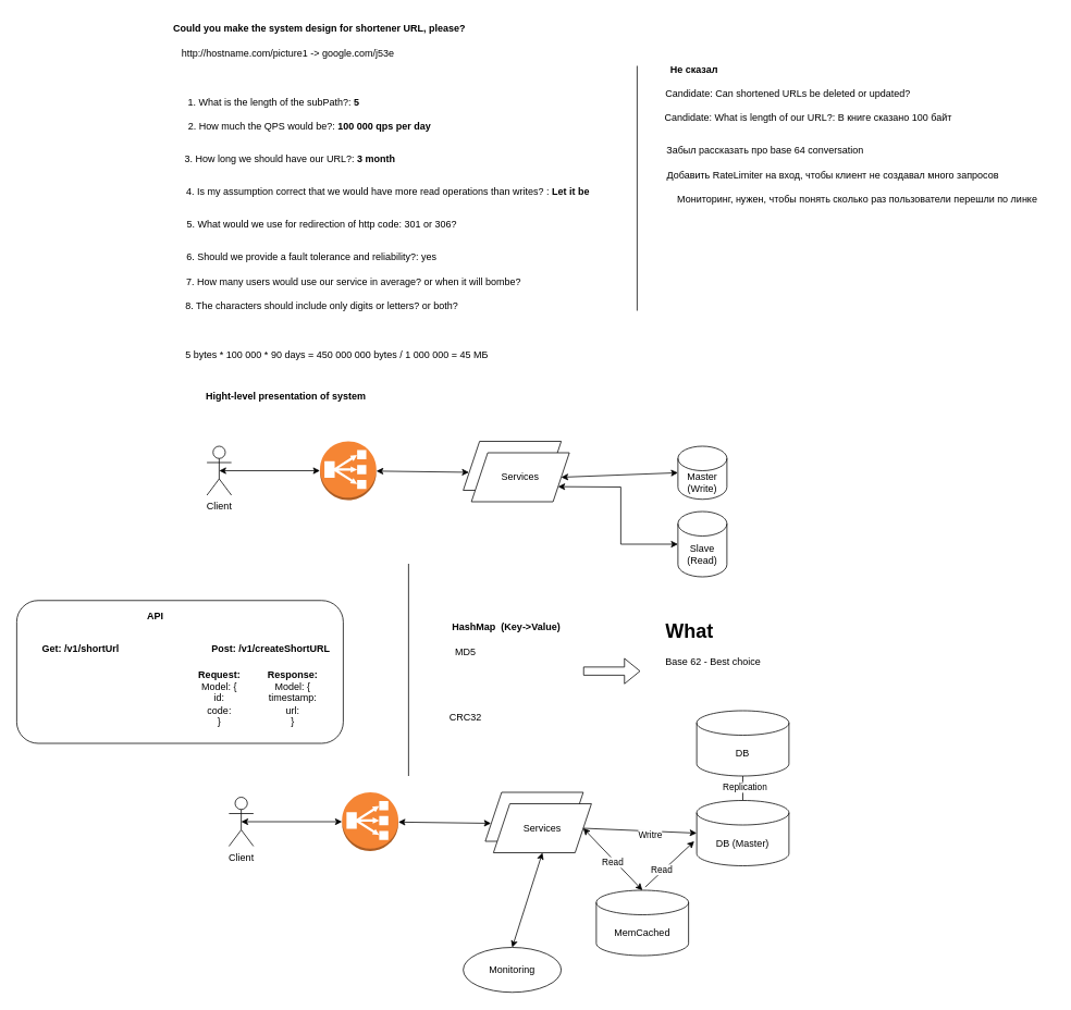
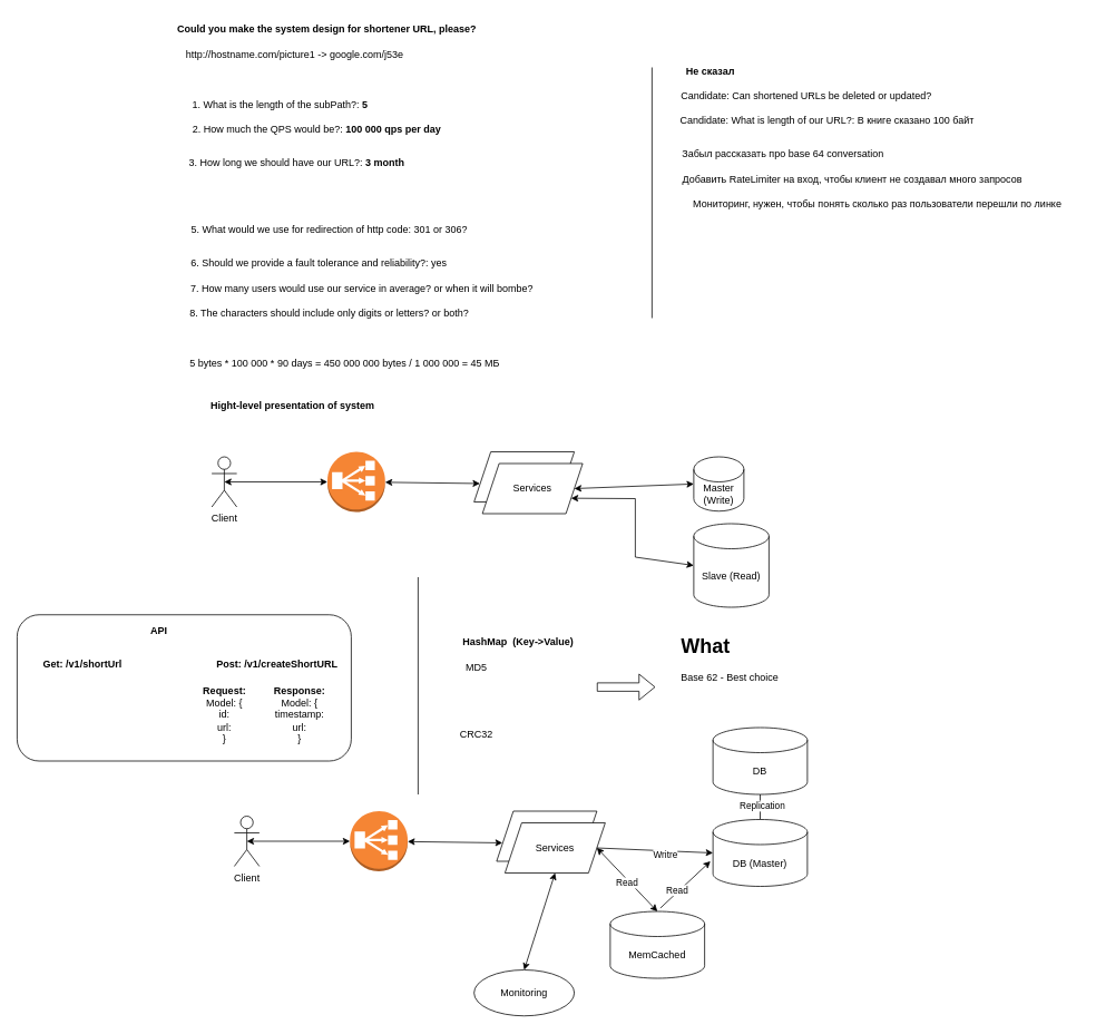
- <mxCell id="8" value="4. Is my assumption correct that we would have more read operations than writes? : &lt;b&gt;Let it be&lt;/b&gt;" style="text;html=1;strokeColor=none;fillColor=none;align=center;verticalAlign=middle;whiteSpace=wrap;rounded=0;" vertex="1" parent="1"><mxGeometry x="210" y="220" width="530" height="30" as="geometry" /></mxCell>
- <mxCell id="22" value="Slave (Read)" style="shape=cylinder3;whiteSpace=wrap;html=1;boundedLbl=1;backgroundOutline=1;size=15;" vertex="1" parent="1"><mxGeometry x="830" y="626" width="60" height="80" as="geometry" /></mxCell>
+ <mxCell id="22" value="Slave (Read)" style="shape=cylinder3;whiteSpace=wrap;html=1;boundedLbl=1;backgroundOutline=1;size=15;" vertex="1" parent="1"><mxGeometry x="830" y="626" width="90" height="100" as="geometry" /></mxCell>
- <mxCell id="26" value="&lt;b&gt;Request: &lt;br&gt;&lt;/b&gt;Model: {&lt;br&gt;id:&lt;br&gt;code:&lt;br&gt;}" style="text;html=1;strokeColor=none;fillColor=none;align=center;verticalAlign=middle;whiteSpace=wrap;rounded=0;" vertex="1" parent="1"><mxGeometry x="189.5" y="810" width="157" height="90" as="geometry" /></mxCell>
+ <mxCell id="26" value="&lt;b&gt;Request: &lt;br&gt;&lt;/b&gt;Model: {&lt;br&gt;id:&lt;br&gt;url:&lt;br&gt;}" style="text;html=1;strokeColor=none;fillColor=none;align=center;verticalAlign=middle;whiteSpace=wrap;rounded=0;" vertex="1" parent="1"><mxGeometry x="189.5" y="810" width="157" height="90" as="geometry" /></mxCell>
